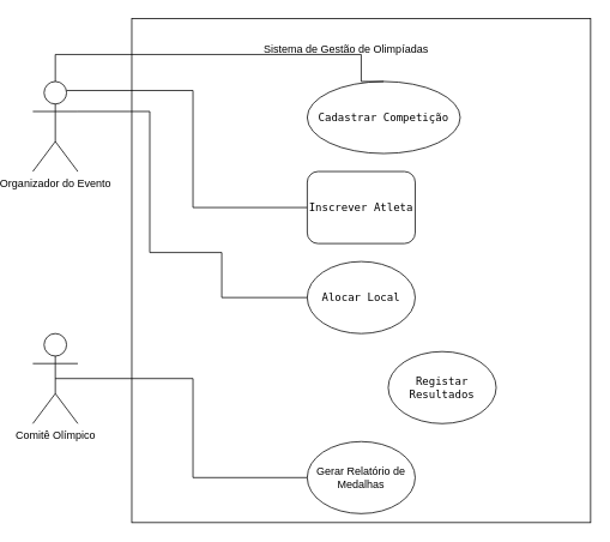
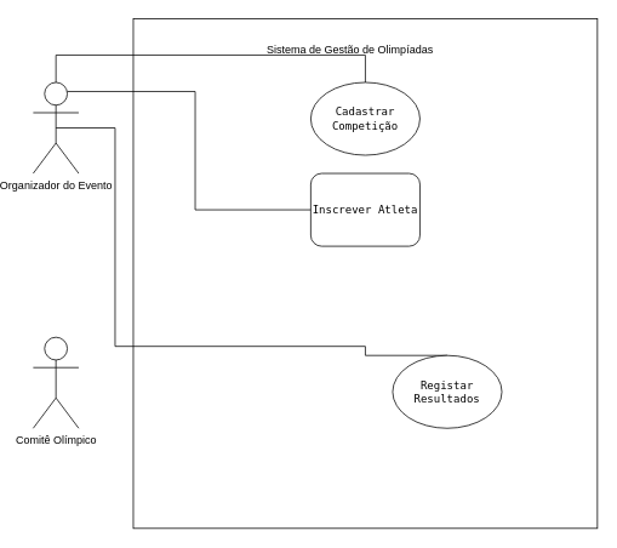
- <mxCell id="7" value="&lt;span style=&quot;font-family: monospace;&quot;&gt;Cadastrar Competição&lt;/span&gt;" style="ellipse;whiteSpace=wrap;html=1;" vertex="1" parent="1"><mxGeometry x="325" y="90" width="170" height="80" as="geometry" /></mxCell>
+ <mxCell id="7" value="&lt;span style=&quot;font-family: monospace;&quot;&gt;Cadastrar Competição&lt;/span&gt;" style="ellipse;whiteSpace=wrap;html=1;" vertex="1" parent="1"><mxGeometry x="325" y="90" width="120" height="80" as="geometry" /></mxCell>
- <mxCell id="15" style="edgeStyle=orthogonalEdgeStyle;rounded=0;orthogonalLoop=1;jettySize=auto;html=1;exitX=0;exitY=0.5;exitDx=0;exitDy=0;endArrow=none;endFill=0;entryX=1;entryY=0.333;entryDx=0;entryDy=0;entryPerimeter=0;" edge="1" parent="1" source="10" target="4"><mxGeometry relative="1" as="geometry"><mxPoint x="60" y="180" as="targetPoint" /><Array as="points"><mxPoint x="230" y="330" /><mxPoint x="230" y="280" /><mxPoint x="150" y="280" /><mxPoint x="150" y="123" /></Array></mxGeometry></mxCell>
- <mxCell id="10" value="&lt;font face=&quot;monospace&quot;&gt;Alocar Local&lt;/font&gt;" style="ellipse;whiteSpace=wrap;html=1;" vertex="1" parent="1"><mxGeometry x="325" y="290" width="120" height="80" as="geometry" /></mxCell>
+ <mxCell id="11" style="edgeStyle=orthogonalEdgeStyle;rounded=0;orthogonalLoop=1;jettySize=auto;html=1;exitX=0.5;exitY=0;exitDx=0;exitDy=0;endArrow=none;endFill=0;entryX=0.5;entryY=0.5;entryDx=0;entryDy=0;entryPerimeter=0;" edge="1" parent="1" source="12" target="4"><mxGeometry relative="1" as="geometry"><Array as="points"><mxPoint x="385" y="380" /><mxPoint x="110" y="380" /><mxPoint x="110" y="140" /></Array></mxGeometry></mxCell>
- <mxCell id="5" style="edgeStyle=orthogonalEdgeStyle;rounded=0;orthogonalLoop=1;jettySize=auto;html=1;exitX=0.5;exitY=0.5;exitDx=0;exitDy=0;exitPerimeter=0;entryX=0.5;entryY=1;entryDx=0;entryDy=0;endArrow=none;endFill=0;" edge="1" parent="1" source="6" target="13"><mxGeometry relative="1" as="geometry"><Array as="points"><mxPoint x="198" y="420" /><mxPoint x="198" y="530" /><mxPoint x="385" y="530" /></Array></mxGeometry></mxCell>
- <mxCell id="13" value="Gerar Relatório de Medalhas" style="ellipse;whiteSpace=wrap;html=1;" vertex="1" parent="1"><mxGeometry x="325" y="490" width="120" height="80" as="geometry" /></mxCell>
